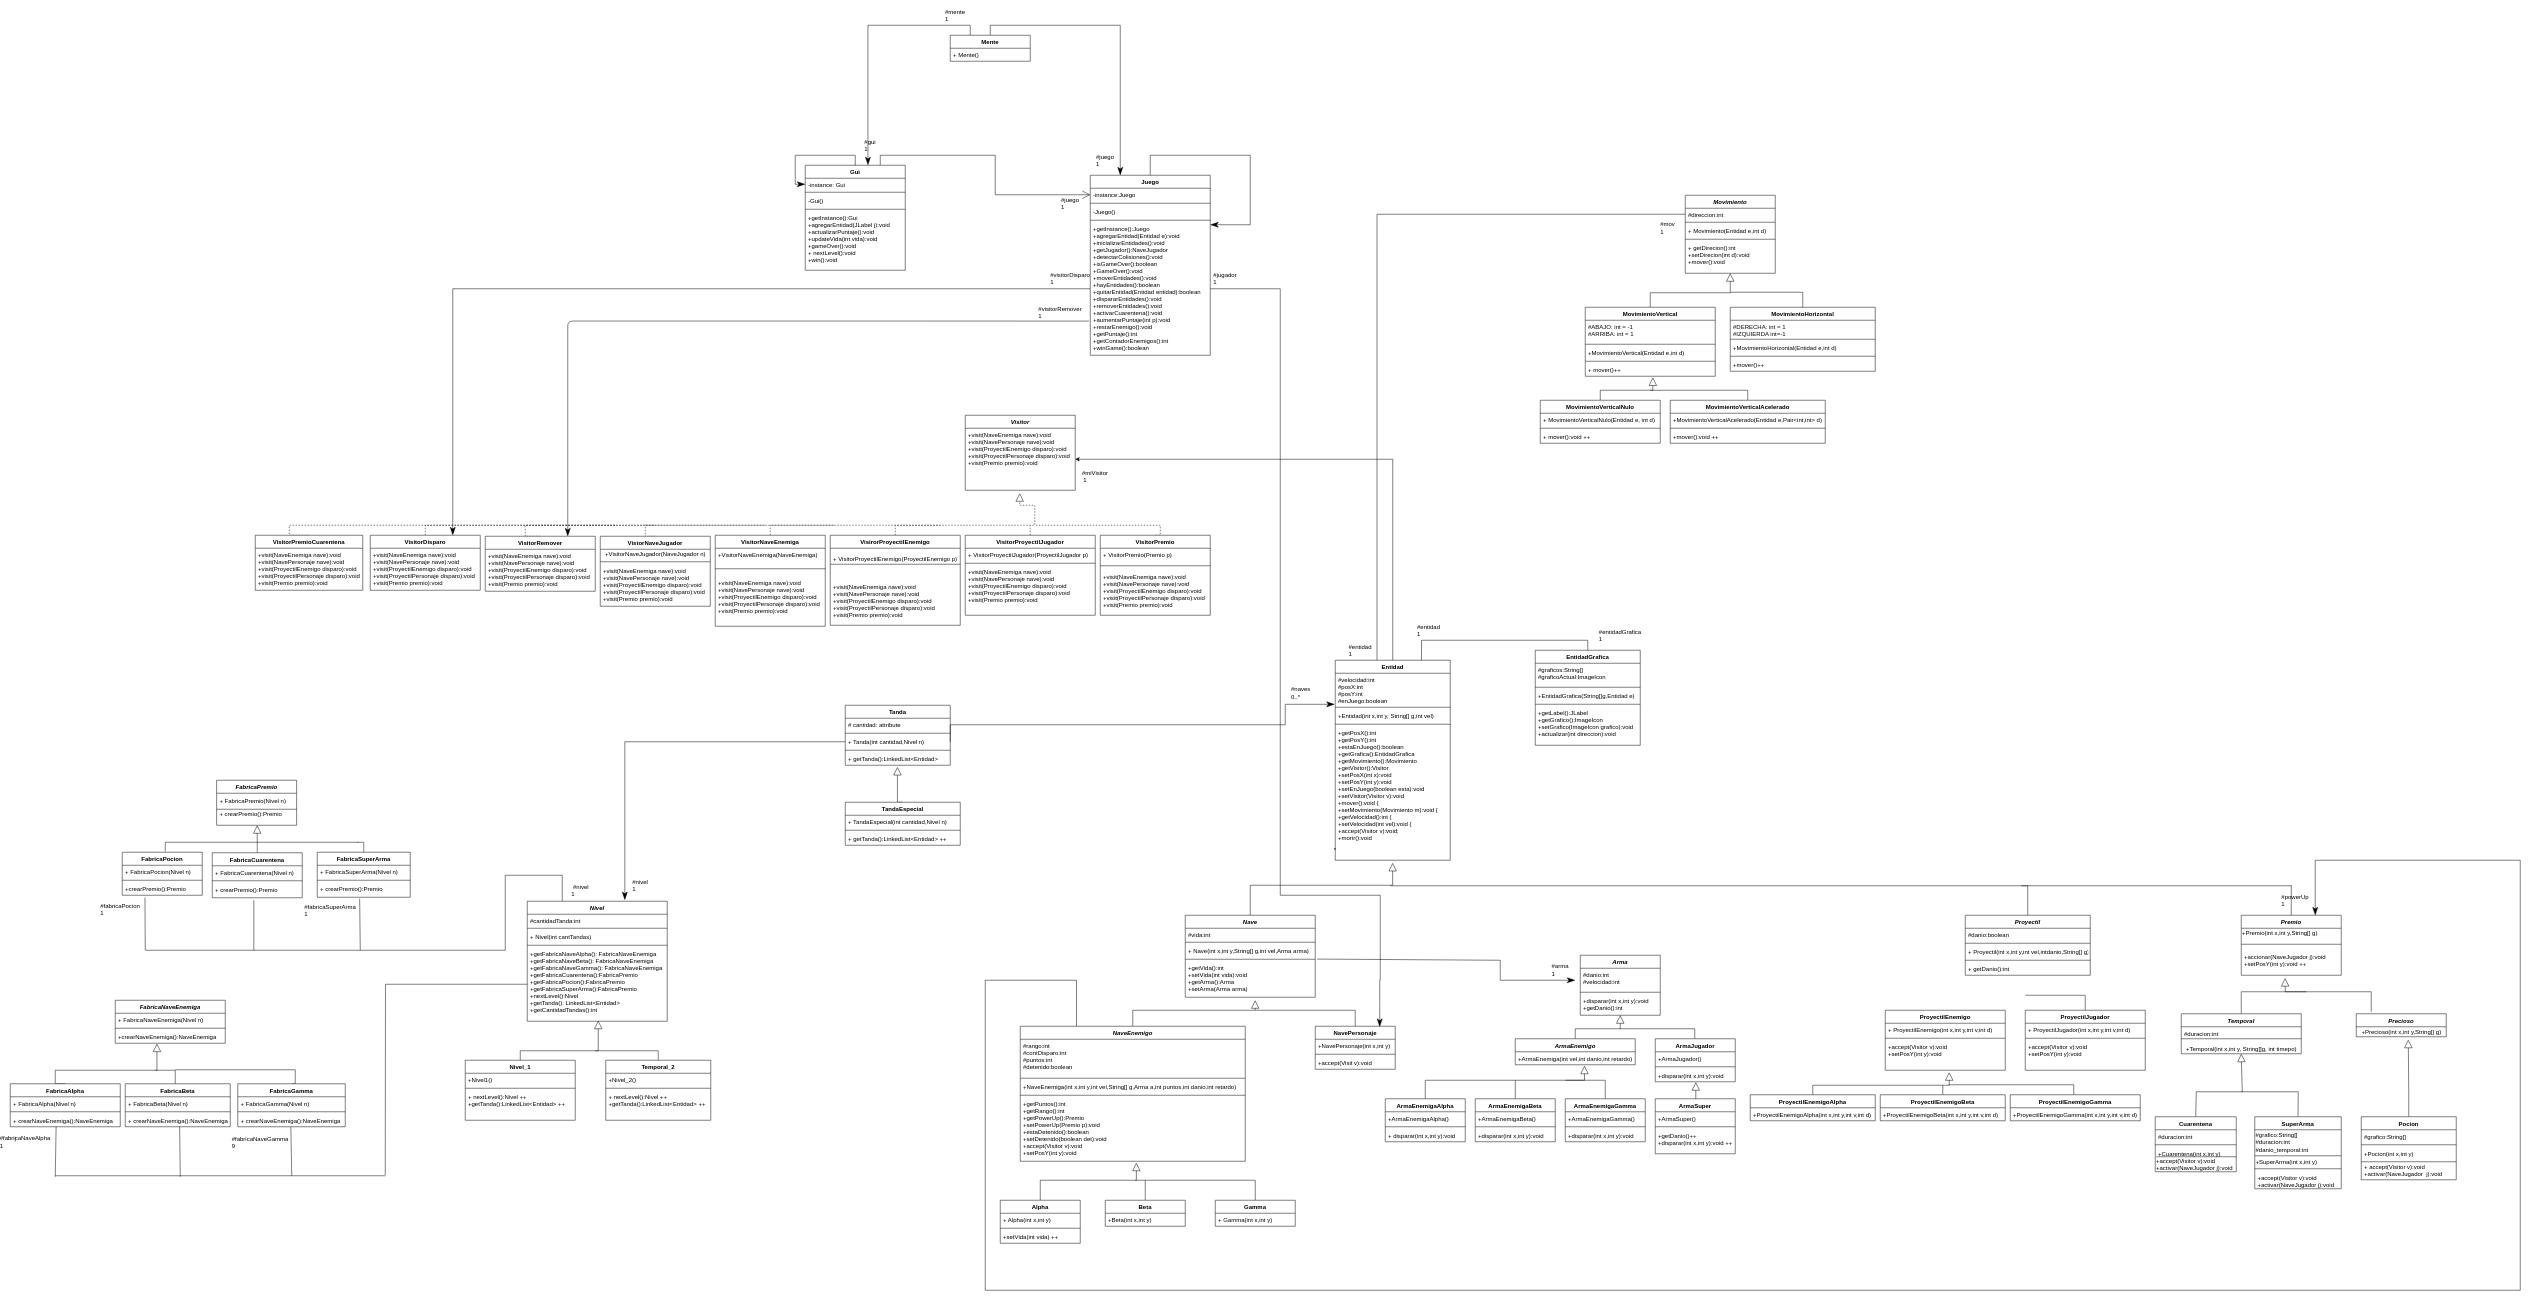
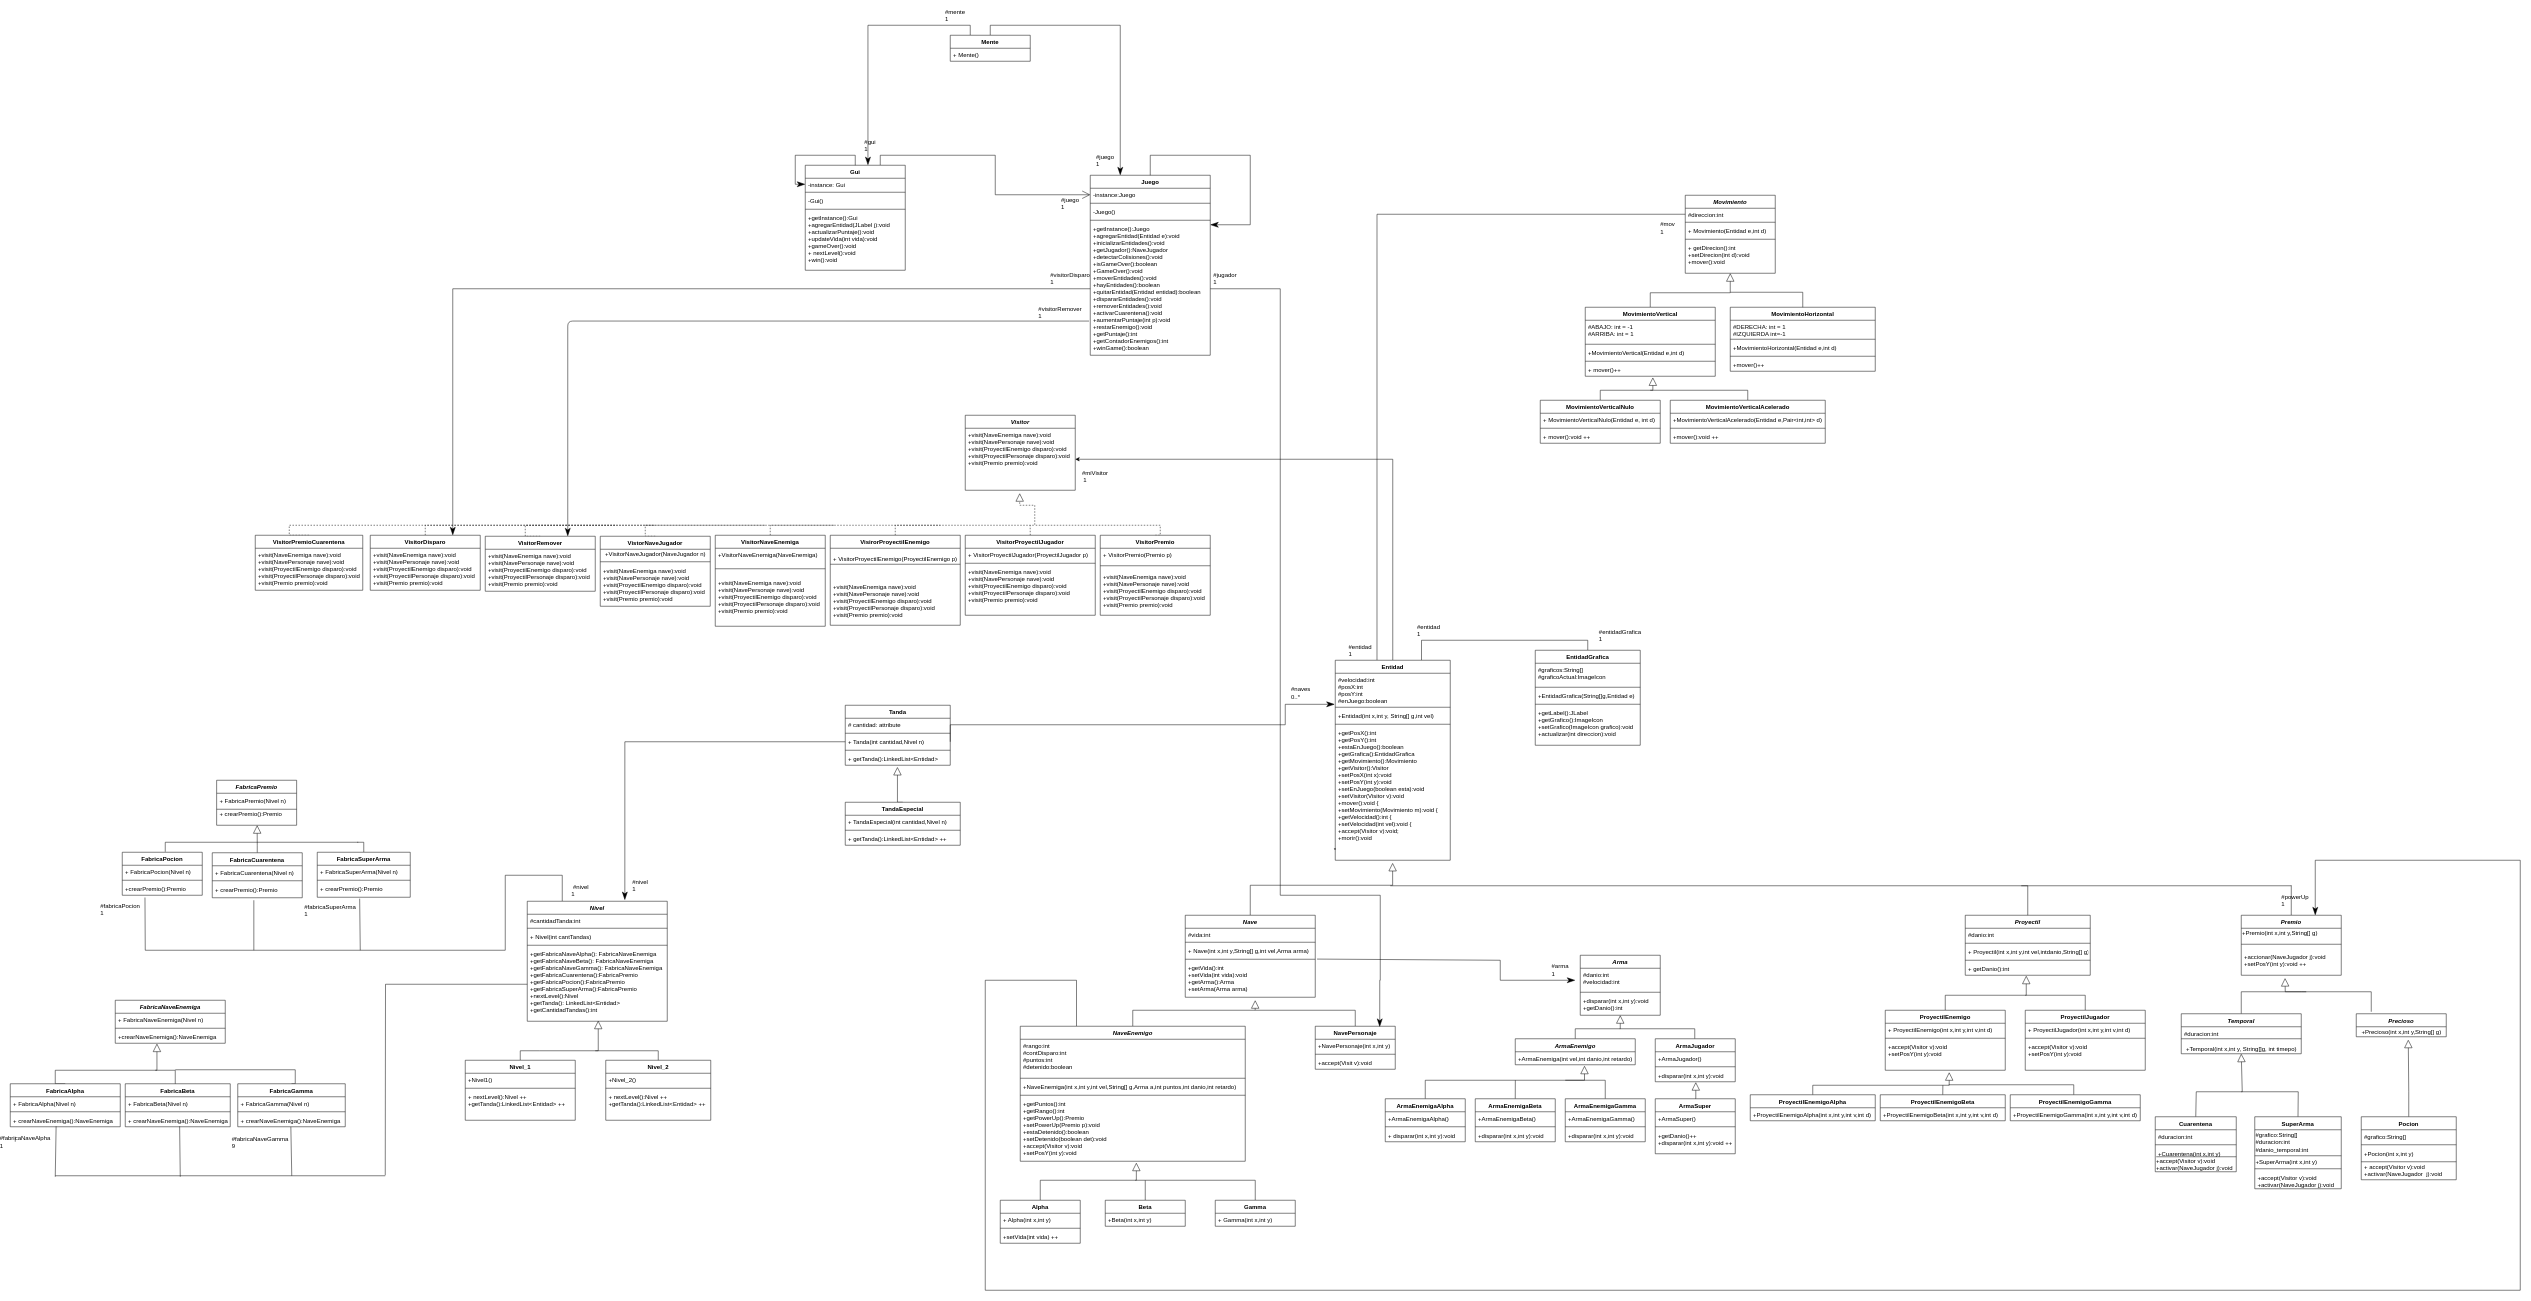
- <mxCell id="175" value="#danio:boolean" style="text;strokeColor=none;fillColor=none;align=left;verticalAlign=top;spacingLeft=4;spacingRight=4;overflow=hidden;rotatable=0;points=[[0,0.5],[1,0.5]];portConstraint=eastwest;" parent="174" vertex="1"><mxGeometry y="26" width="250" height="26" as="geometry" /></mxCell>
+ <mxCell id="175" value="#danio:int" style="text;strokeColor=none;fillColor=none;align=left;verticalAlign=top;spacingLeft=4;spacingRight=4;overflow=hidden;rotatable=0;points=[[0,0.5],[1,0.5]];portConstraint=eastwest;" parent="174" vertex="1"><mxGeometry y="26" width="250" height="26" as="geometry" /></mxCell>
+ <mxCell id="142" style="edgeStyle=orthogonalEdgeStyle;rounded=0;orthogonalLoop=1;jettySize=auto;html=1;entryX=0.488;entryY=1.038;entryDx=0;entryDy=0;entryPerimeter=0;startArrow=none;startFill=0;startSize=6;endArrow=block;endFill=0;endSize=14;" parent="1" source="184" target="179" edge="1"><mxGeometry relative="1" as="geometry" /></mxCell>
- <mxCell id="315" value="Temporal_2" style="swimlane;fontStyle=1;align=center;verticalAlign=top;childLayout=stackLayout;horizontal=1;startSize=26;horizontalStack=0;resizeParent=1;resizeParentMax=0;resizeLast=0;collapsible=1;marginBottom=0;" parent="1" vertex="1"><mxGeometry x="1211" y="2120" width="210" height="120" as="geometry" /></mxCell>
+ <mxCell id="315" value="Nivel_2" style="swimlane;fontStyle=1;align=center;verticalAlign=top;childLayout=stackLayout;horizontal=1;startSize=26;horizontalStack=0;resizeParent=1;resizeParentMax=0;resizeLast=0;collapsible=1;marginBottom=0;" parent="1" vertex="1"><mxGeometry x="1211" y="2120" width="210" height="120" as="geometry" /></mxCell>
